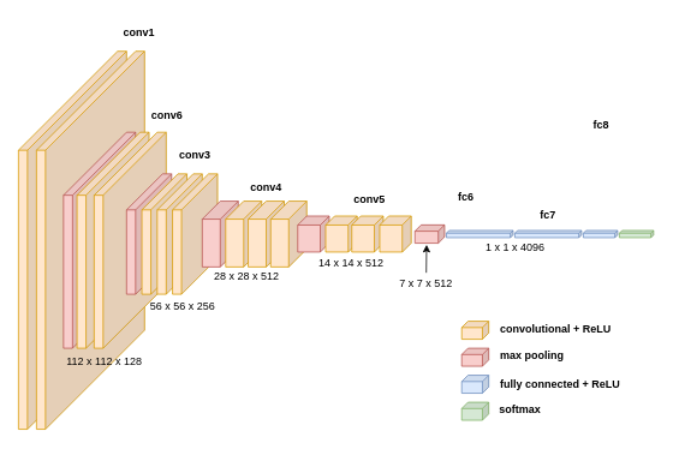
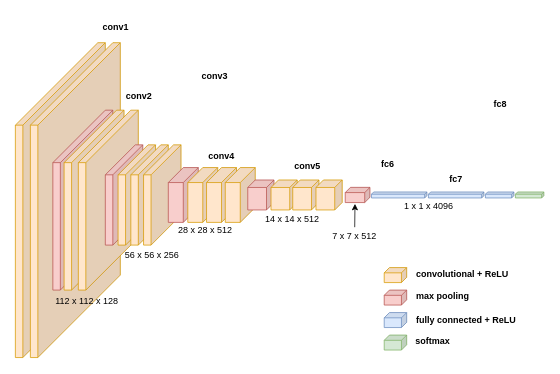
- <mxCell id="27" value="&lt;b&gt;conv6&lt;/b&gt;" style="text;html=1;strokeColor=none;fillColor=none;align=center;verticalAlign=middle;whiteSpace=wrap;rounded=0;" parent="1" vertex="1"><mxGeometry x="165" y="112" width="40" height="30" as="geometry" /></mxCell>
+ <mxCell id="27" value="&lt;b&gt;conv2&lt;/b&gt;" style="text;html=1;strokeColor=none;fillColor=none;align=center;verticalAlign=middle;whiteSpace=wrap;rounded=0;" parent="1" vertex="1"><mxGeometry x="165" y="112" width="40" height="30" as="geometry" /></mxCell>
- <mxCell id="28" value="&lt;b&gt;conv3&lt;/b&gt;" style="text;html=1;strokeColor=none;fillColor=none;align=center;verticalAlign=middle;whiteSpace=wrap;rounded=0;" parent="1" vertex="1"><mxGeometry x="196" y="156" width="40" height="30" as="geometry" /></mxCell>
+ <mxCell id="28" value="&lt;b&gt;conv3&lt;/b&gt;" style="text;html=1;strokeColor=none;fillColor=none;align=center;verticalAlign=middle;whiteSpace=wrap;rounded=0;" parent="1" vertex="1"><mxGeometry x="266" y="86" width="40" height="30" as="geometry" /></mxCell>
